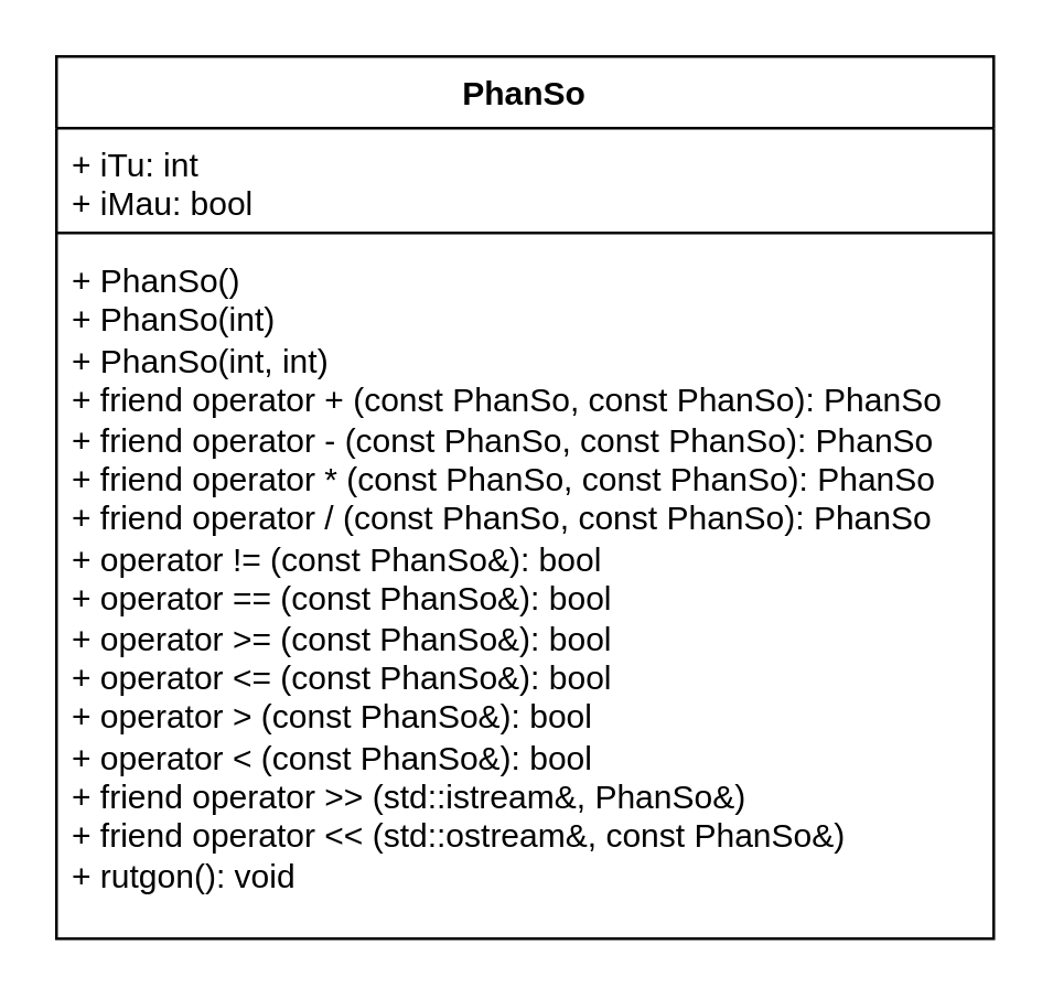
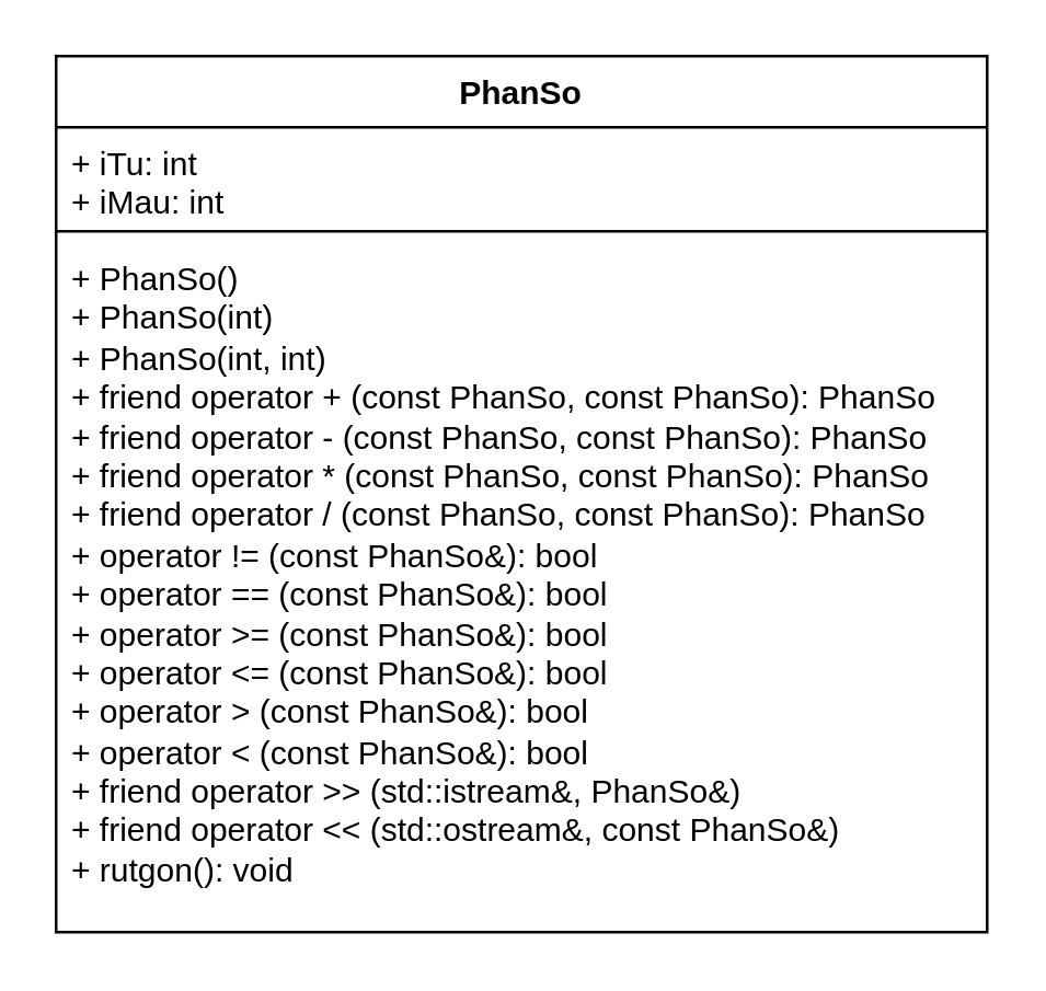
- <mxCell id="3" value="+ iTu: int&lt;div&gt;+ iMau: bool&lt;/div&gt;" style="text;strokeColor=none;fillColor=none;align=left;verticalAlign=top;spacingLeft=4;spacingRight=4;overflow=hidden;rotatable=0;points=[[0,0.5],[1,0.5]];portConstraint=eastwest;whiteSpace=wrap;html=1;" parent="2" vertex="1"><mxGeometry y="26" width="340" height="34" as="geometry" /></mxCell>
+ <mxCell id="3" value="+ iTu: int&lt;div&gt;+ iMau: int&lt;/div&gt;" style="text;strokeColor=none;fillColor=none;align=left;verticalAlign=top;spacingLeft=4;spacingRight=4;overflow=hidden;rotatable=0;points=[[0,0.5],[1,0.5]];portConstraint=eastwest;whiteSpace=wrap;html=1;" parent="2" vertex="1"><mxGeometry y="26" width="340" height="34" as="geometry" /></mxCell>
